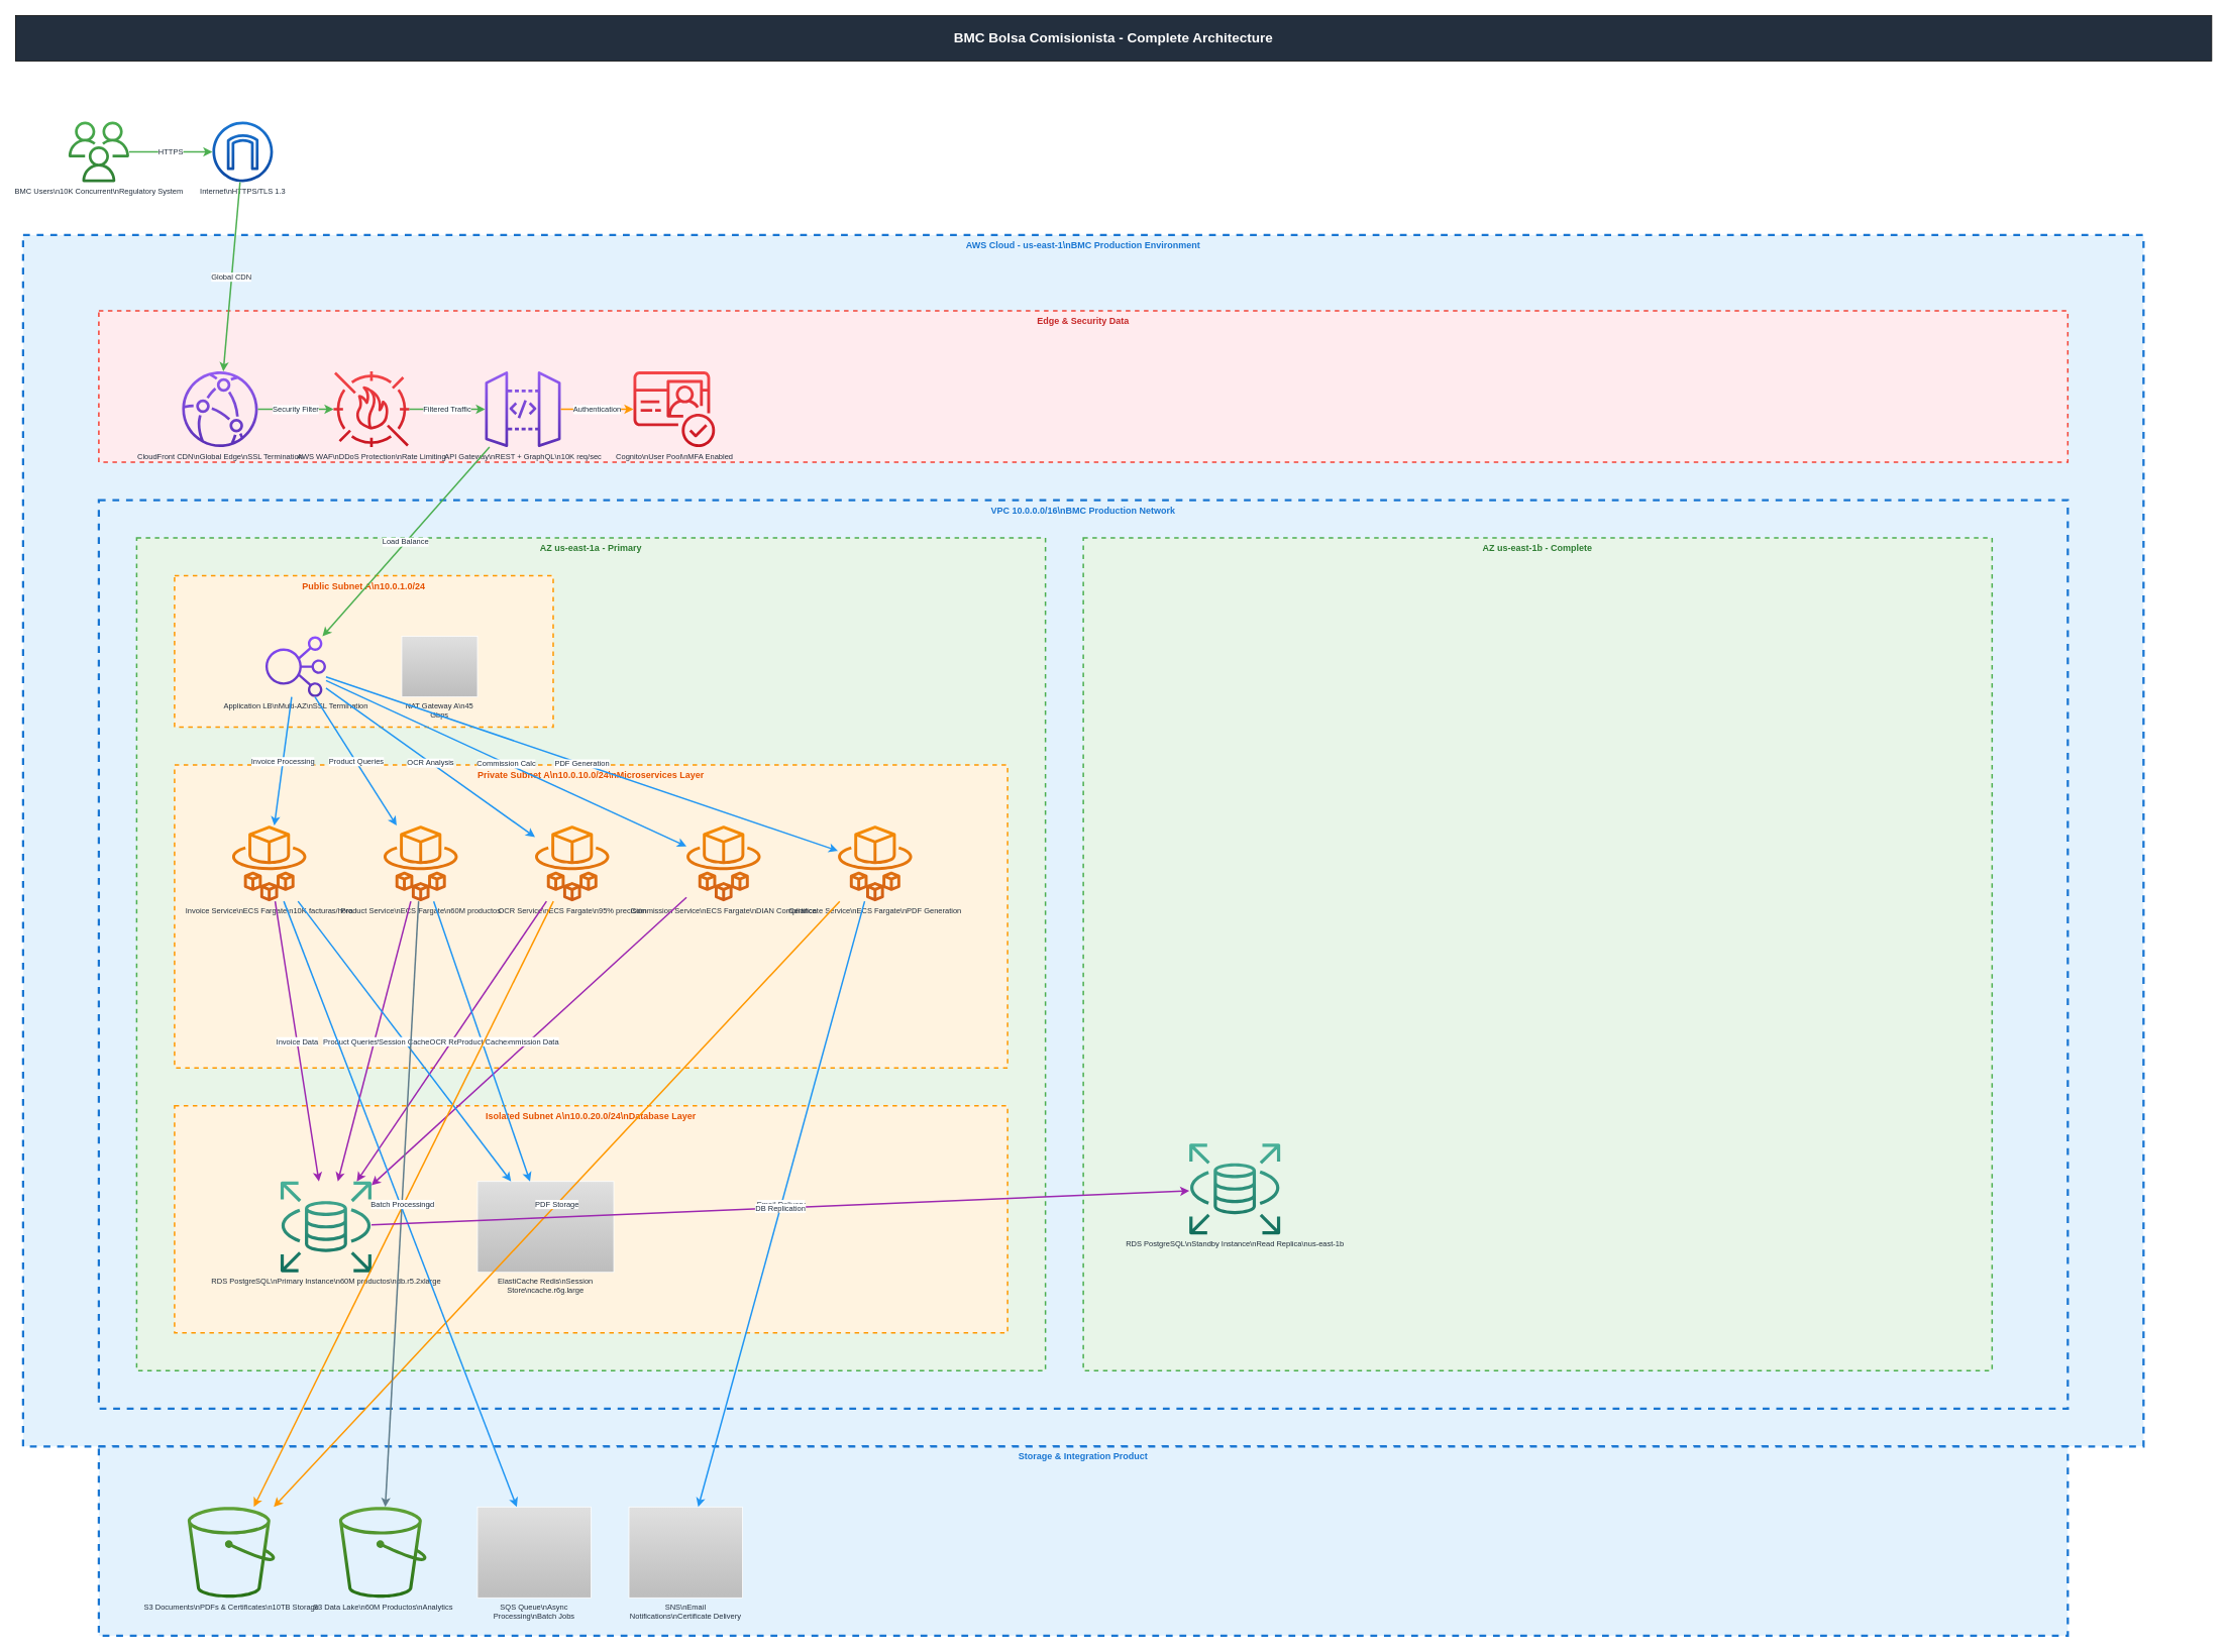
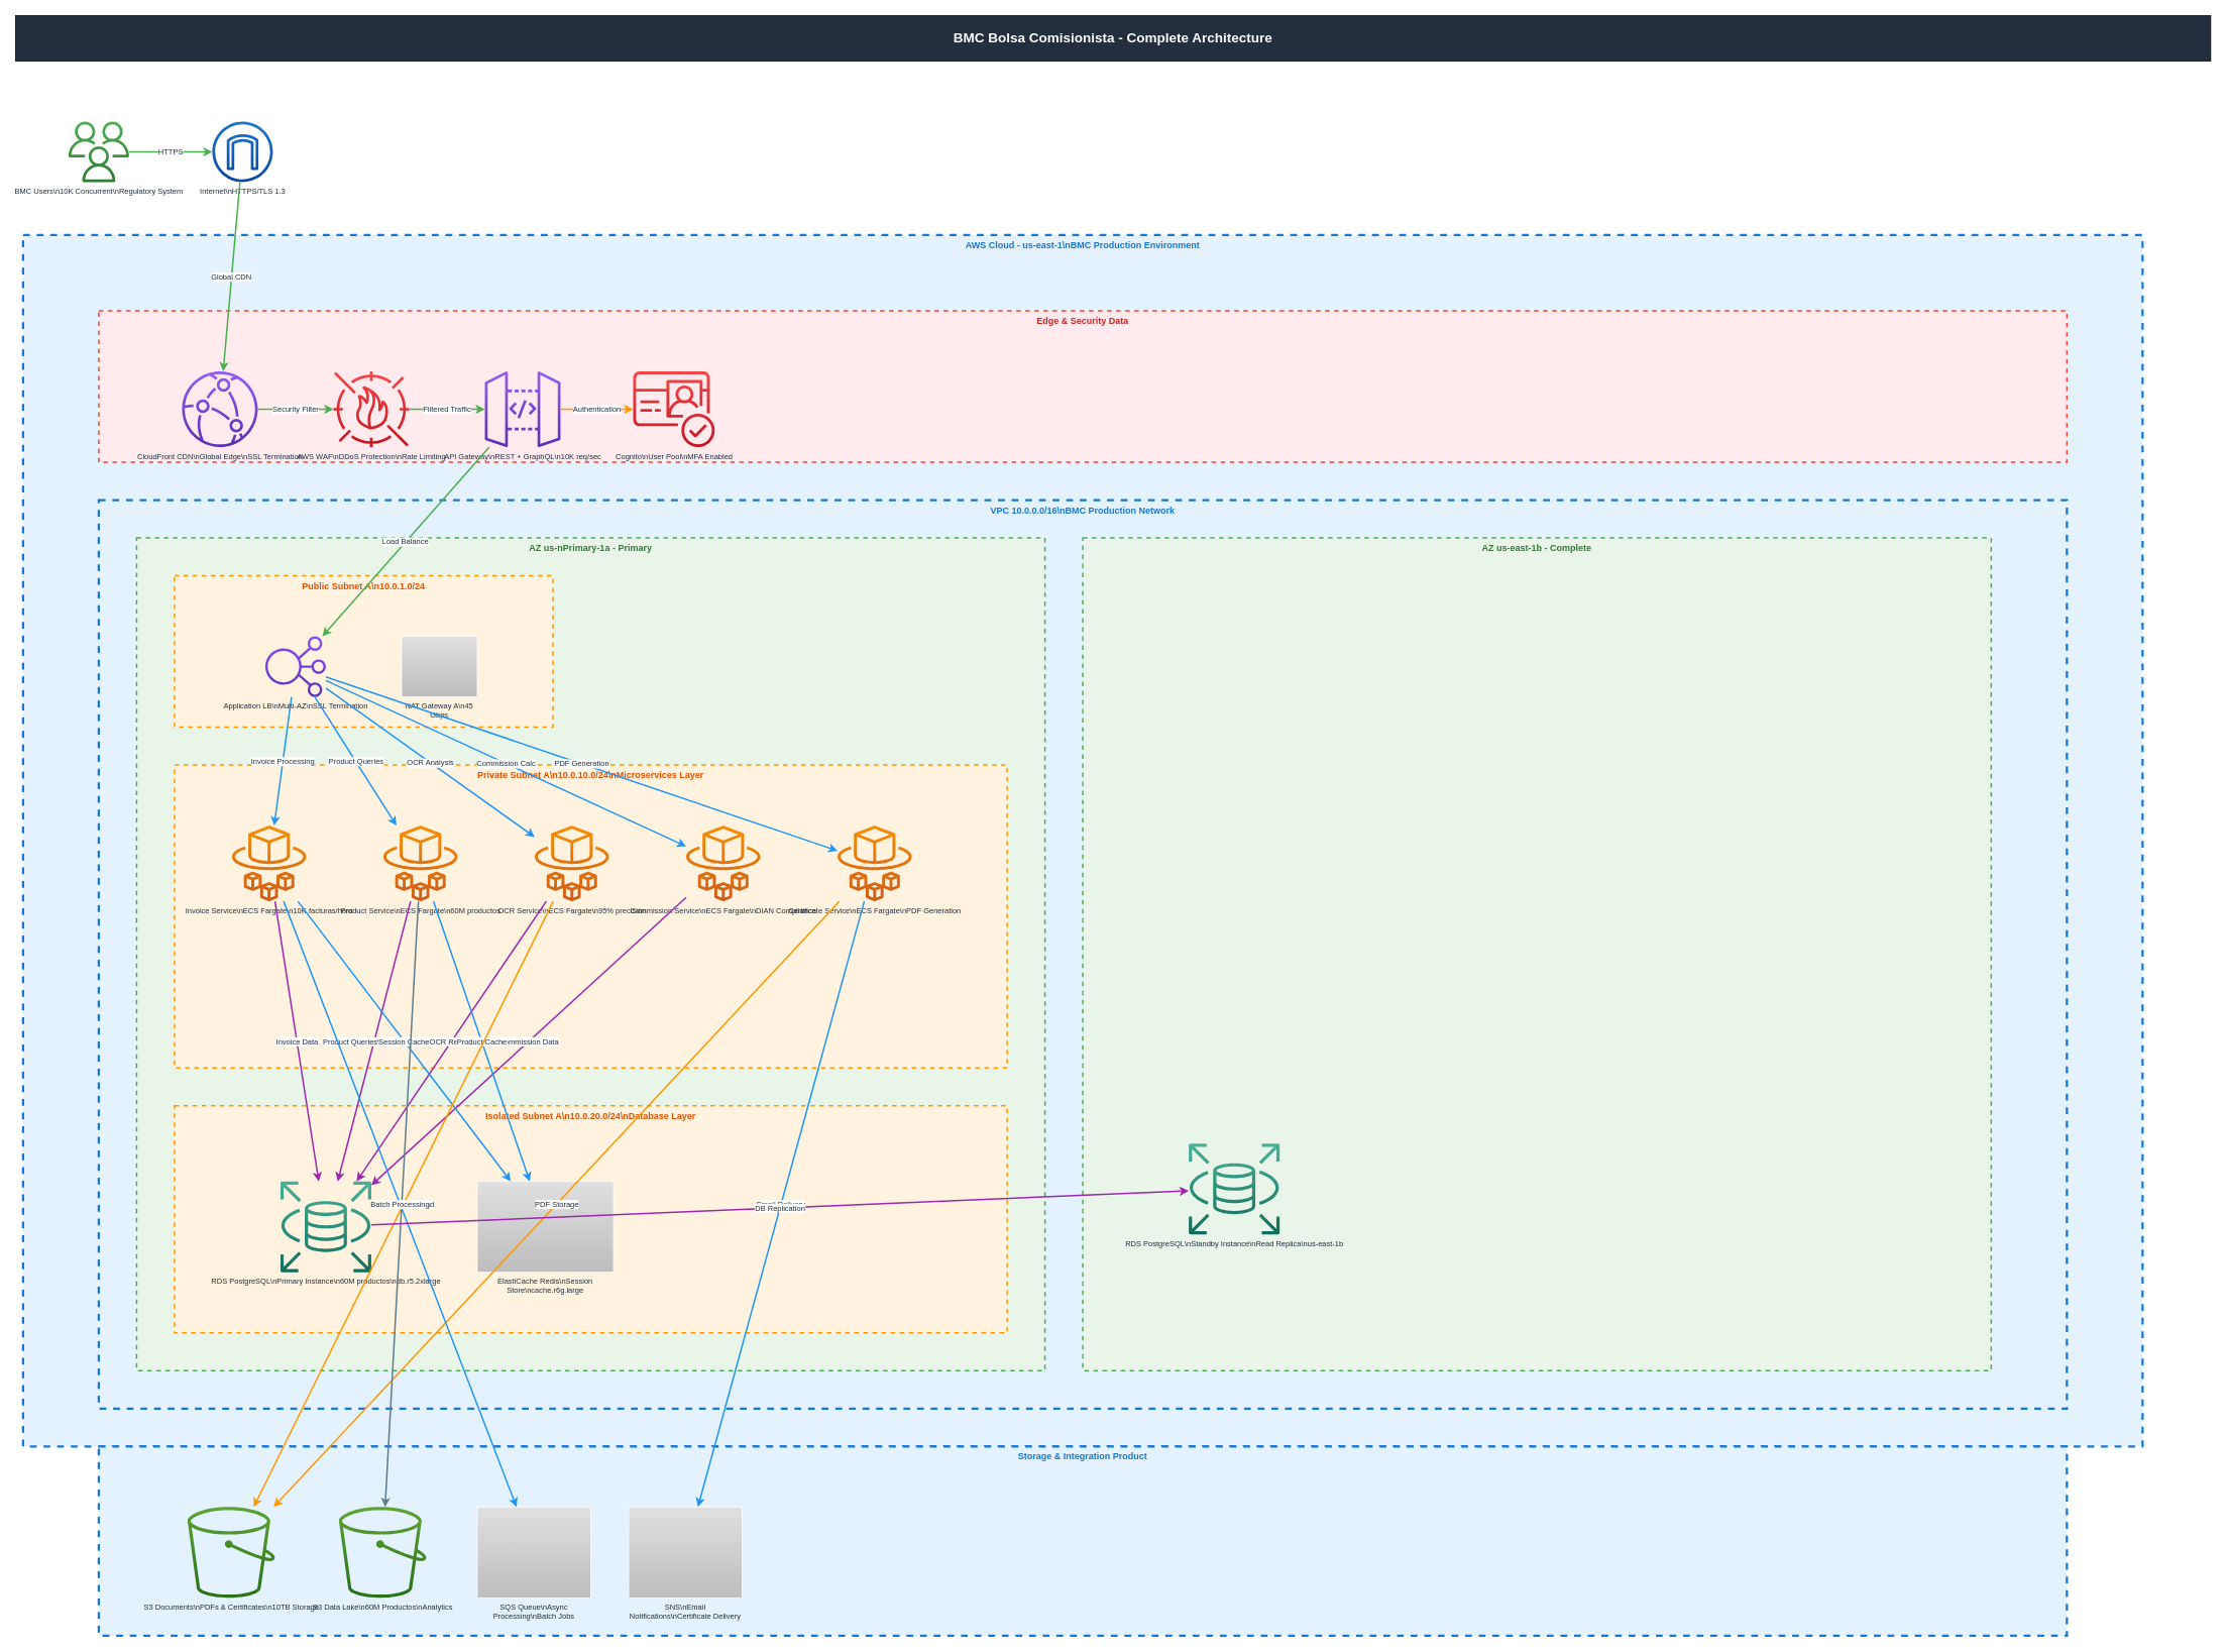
- <mxCell id="12" value="AZ us-east-1a - Primary" style="fillColor=#E8F5E8;strokeColor=#4CAF50;strokeWidth=2;dashed=1;verticalAlign=top;fontStyle=1;fontColor=#2E7D32;whiteSpace=wrap;html=1;fontSize=12;" vertex="1" parent="11"><mxGeometry x="50" y="50" width="1200" height="1100" as="geometry" /></mxCell>
+ <mxCell id="12" value="AZ us-nPrimary-1a - Primary" style="fillColor=#E8F5E8;strokeColor=#4CAF50;strokeWidth=2;dashed=1;verticalAlign=top;fontStyle=1;fontColor=#2E7D32;whiteSpace=wrap;html=1;fontSize=12;" vertex="1" parent="11"><mxGeometry x="50" y="50" width="1200" height="1100" as="geometry" /></mxCell>
